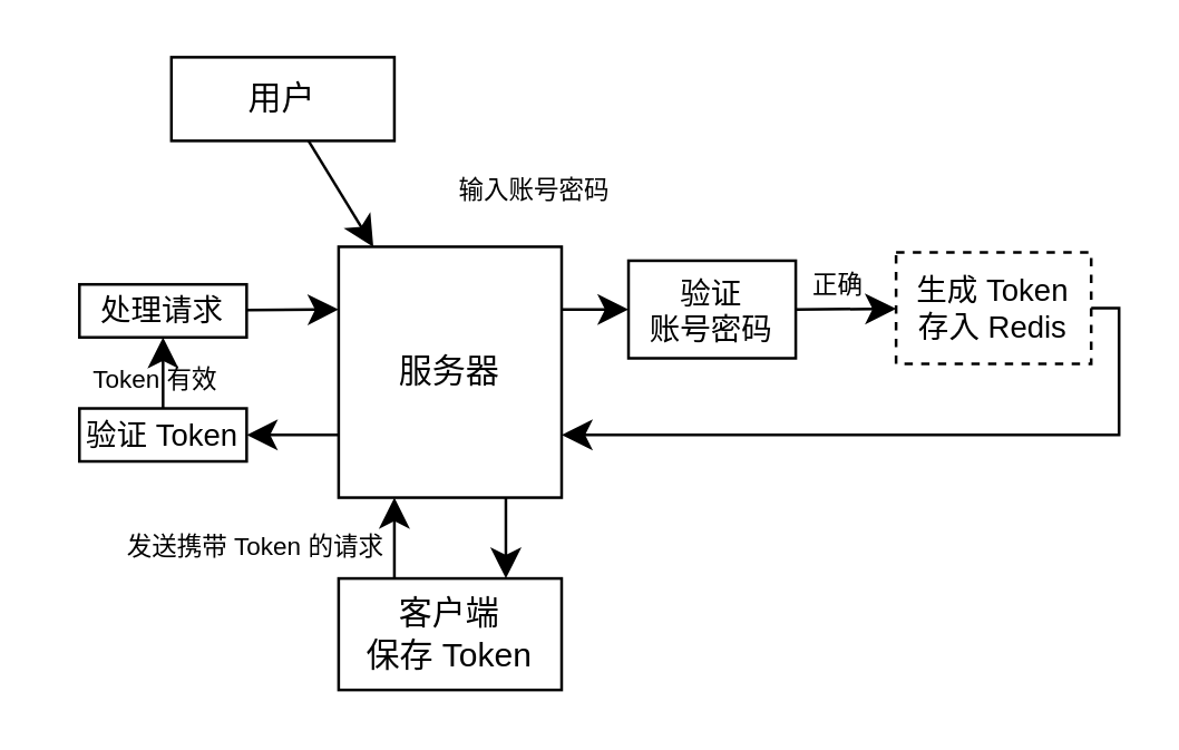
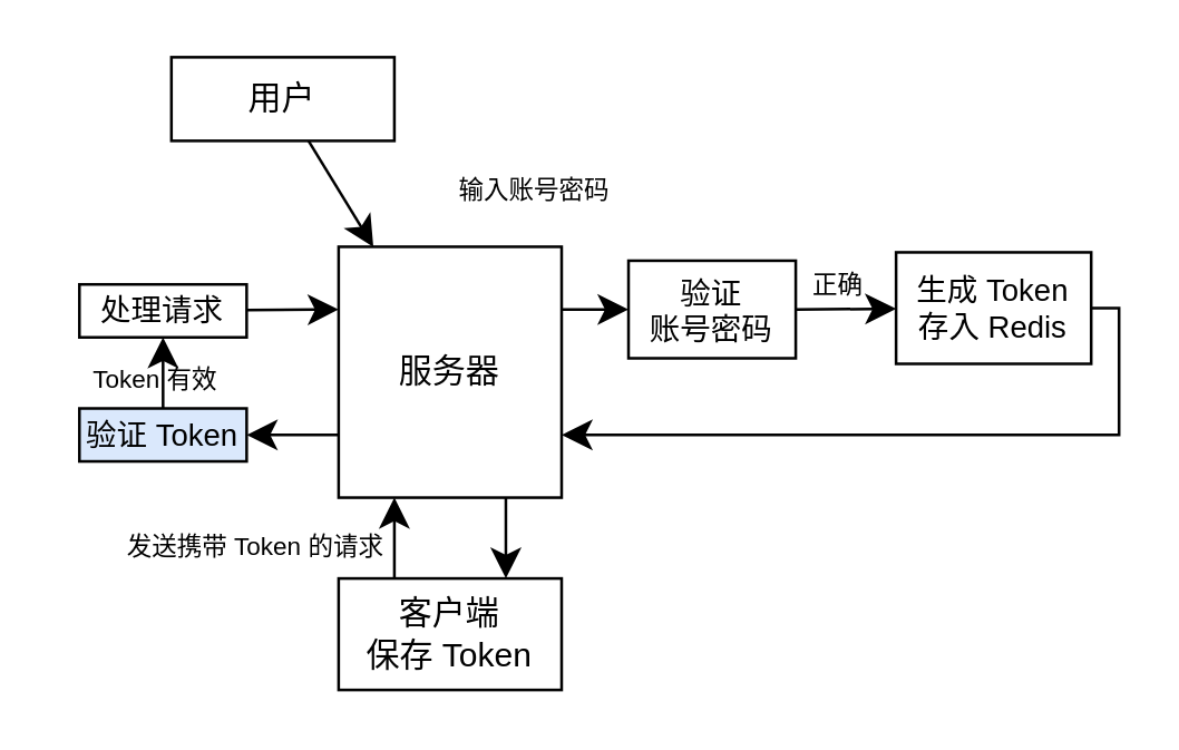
- <mxCell id="10" value="&lt;font style=&quot;font-size: 11px;&quot;&gt;生成 Token&lt;/font&gt;&lt;div style=&quot;font-size: 11px;&quot;&gt;&lt;font style=&quot;font-size: 11px;&quot;&gt;存入 Redis&lt;/font&gt;&lt;/div&gt;" style="whiteSpace=wrap;html=1;dashed=1;" vertex="1" parent="1"><mxGeometry x="321" y="90" width="70" height="40" as="geometry" /></mxCell>
+ <mxCell id="10" value="&lt;font style=&quot;font-size: 11px;&quot;&gt;生成 Token&lt;/font&gt;&lt;div style=&quot;font-size: 11px;&quot;&gt;&lt;font style=&quot;font-size: 11px;&quot;&gt;存入 Redis&lt;/font&gt;&lt;/div&gt;" style="whiteSpace=wrap;html=1;" vertex="1" parent="1"><mxGeometry x="321" y="90" width="70" height="40" as="geometry" /></mxCell>
- <mxCell id="18" value="&lt;font style=&quot;font-size: 11px;&quot;&gt;验证 Token&lt;/font&gt;" style="whiteSpace=wrap;html=1;" vertex="1" parent="1"><mxGeometry x="28" y="146" width="60" height="19" as="geometry" /></mxCell>
+ <mxCell id="18" value="&lt;font style=&quot;font-size: 11px;&quot;&gt;验证 Token&lt;/font&gt;" style="whiteSpace=wrap;html=1;fillColor=#dae8fc;" vertex="1" parent="1"><mxGeometry x="28" y="146" width="60" height="19" as="geometry" /></mxCell>
